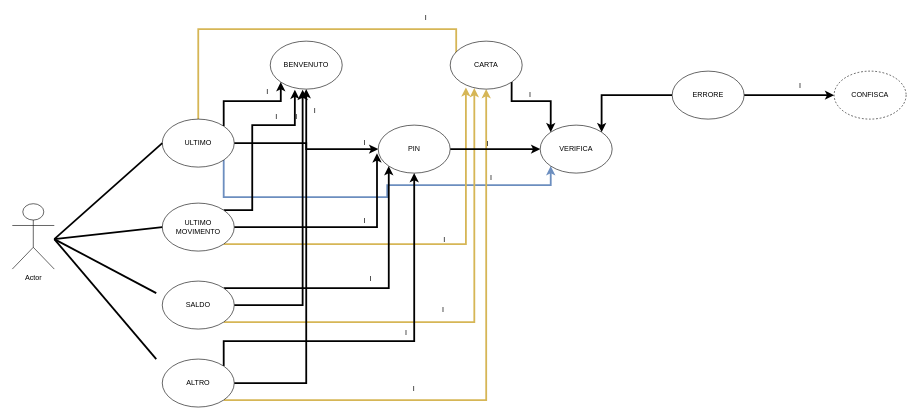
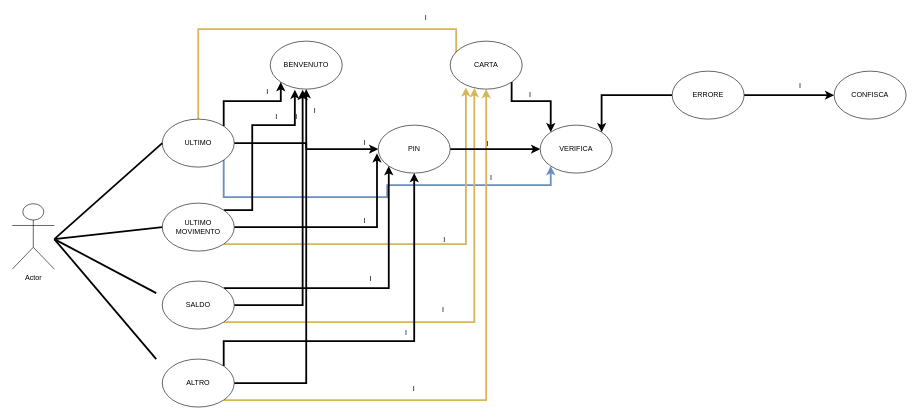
- <mxCell id="29" value="CONFISCA" style="ellipse;whiteSpace=wrap;html=1;dashed=1;" vertex="1" parent="1"><mxGeometry x="1390" y="118" width="120" height="80" as="geometry" /></mxCell>
+ <mxCell id="29" value="CONFISCA" style="ellipse;whiteSpace=wrap;html=1;" vertex="1" parent="1"><mxGeometry x="1390" y="118" width="120" height="80" as="geometry" /></mxCell>
